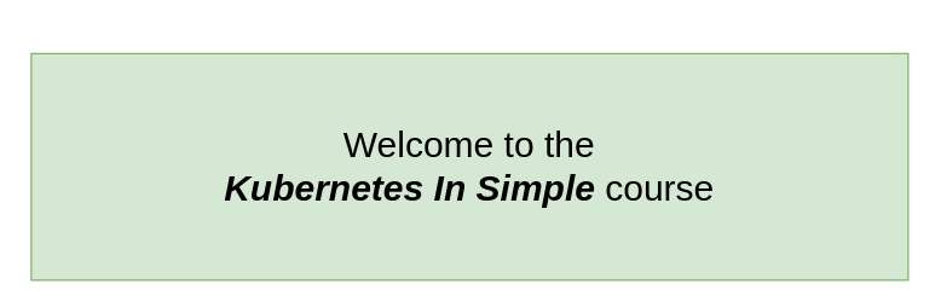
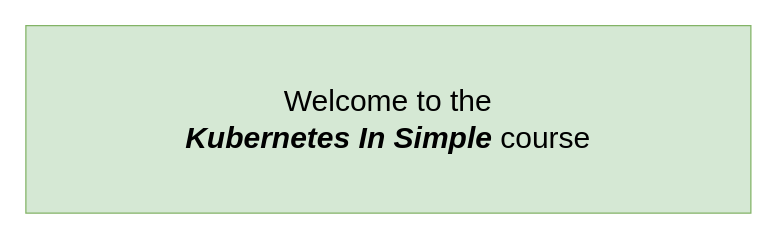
- <mxCell id="2" value="&lt;font style=&quot;font-size: 24px;&quot;&gt;Welcome to the&lt;br&gt;&lt;b&gt;&lt;i&gt;Kubernetes In Simple&lt;/i&gt; &lt;/b&gt;course&lt;/font&gt;" style="rounded=0;whiteSpace=wrap;html=1;fillColor=#d5e8d4;strokeColor=#82b366;" vertex="1" parent="1"><mxGeometry x="20" y="35" width="580" height="150" as="geometry" /></mxCell>
+ <mxCell id="2" value="&lt;font style=&quot;font-size: 24px;&quot;&gt;Welcome to the&lt;br&gt;&lt;b&gt;&lt;i&gt;Kubernetes In Simple&lt;/i&gt; &lt;/b&gt;course&lt;/font&gt;" style="rounded=0;whiteSpace=wrap;html=1;fillColor=#d5e8d4;strokeColor=#82b366;" vertex="1" parent="1"><mxGeometry x="20" y="20" width="580" height="150" as="geometry" /></mxCell>
